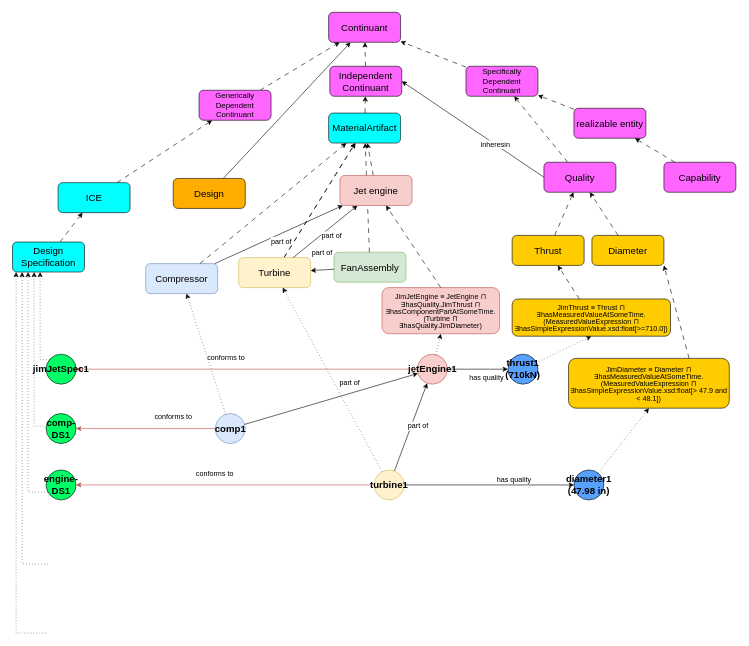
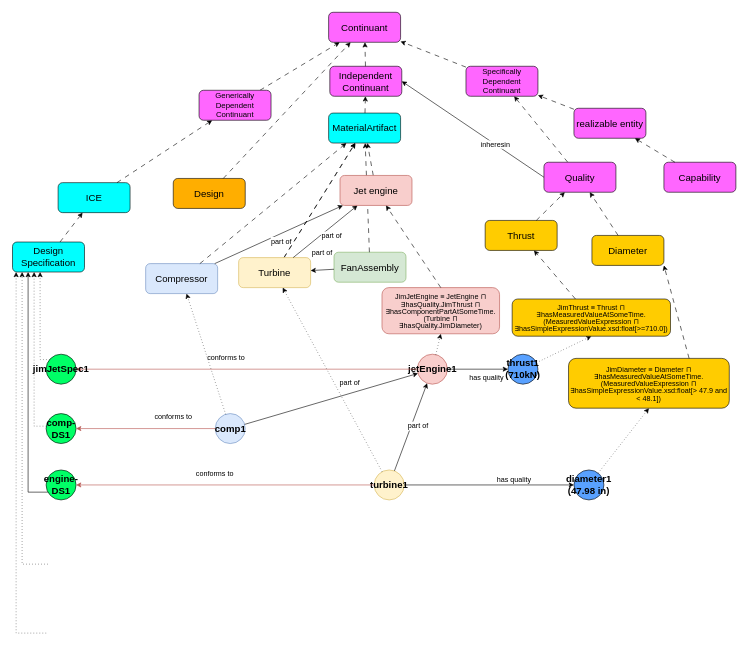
- <mxCell id="66" value=" " style="rounded=0;orthogonalLoop=1;jettySize=auto;html=1;fontSize=12;dashed=0;labelPosition=center;verticalLabelPosition=top;align=center;verticalAlign=bottom;dashPattern=8 8;" parent="1" source="65" target="4" edge="1"><mxGeometry relative="1" as="geometry"><mxPoint x="443" y="160" as="sourcePoint" /><mxPoint x="575" y="80" as="targetPoint" /></mxGeometry></mxCell>
+ <mxCell id="66" value=" " style="rounded=0;orthogonalLoop=1;jettySize=auto;html=1;fontSize=12;dashed=1;labelPosition=center;verticalLabelPosition=top;align=center;verticalAlign=bottom;dashPattern=8 8;" parent="1" source="65" target="4" edge="1"><mxGeometry relative="1" as="geometry"><mxPoint x="443" y="160" as="sourcePoint" /><mxPoint x="575" y="80" as="targetPoint" /></mxGeometry></mxCell>
- <mxCell id="28" value="Thrust" style="rounded=1;whiteSpace=wrap;html=1;strokeColor=#000000;fillColor=#FFCC00;fontSize=16;" parent="1" vertex="1"><mxGeometry x="853" y="392" width="120" height="50" as="geometry" /></mxCell>
+ <mxCell id="28" value="Thrust" style="rounded=1;whiteSpace=wrap;html=1;strokeColor=#000000;fillColor=#FFCC00;fontSize=16;" parent="1" vertex="1"><mxGeometry x="808" y="367" width="120" height="50" as="geometry" /></mxCell>
- <mxCell id="60" value="" style="rounded=0;orthogonalLoop=1;jettySize=auto;html=1;fontSize=12;dashed=1;dashPattern=1 4;labelPosition=center;verticalLabelPosition=top;align=center;verticalAlign=bottom;edgeStyle=orthogonalEdgeStyle;" parent="1" source="57" target="3" edge="1"><mxGeometry x="0.091" y="-12" relative="1" as="geometry"><mxPoint x="230" y="961" as="sourcePoint" /><mxPoint x="98" y="543" as="targetPoint" /><mxPoint as="offset" /><Array as="points"><mxPoint x="46" y="820" /></Array></mxGeometry></mxCell>
+ <mxCell id="60" value="" style="rounded=0;orthogonalLoop=1;jettySize=auto;html=1;fontSize=12;dashed=0;dashPattern=1 4;labelPosition=center;verticalLabelPosition=top;align=center;verticalAlign=bottom;edgeStyle=orthogonalEdgeStyle;" parent="1" source="57" target="3" edge="1"><mxGeometry x="0.091" y="-12" relative="1" as="geometry"><mxPoint x="230" y="961" as="sourcePoint" /><mxPoint x="98" y="543" as="targetPoint" /><mxPoint as="offset" /><Array as="points"><mxPoint x="46" y="820" /></Array></mxGeometry></mxCell>
